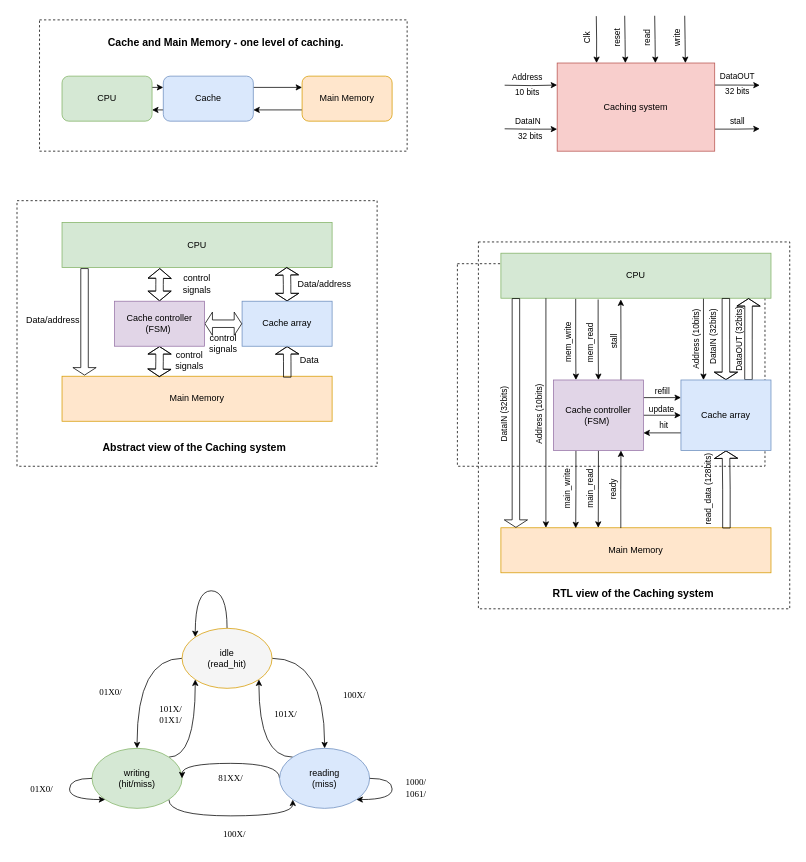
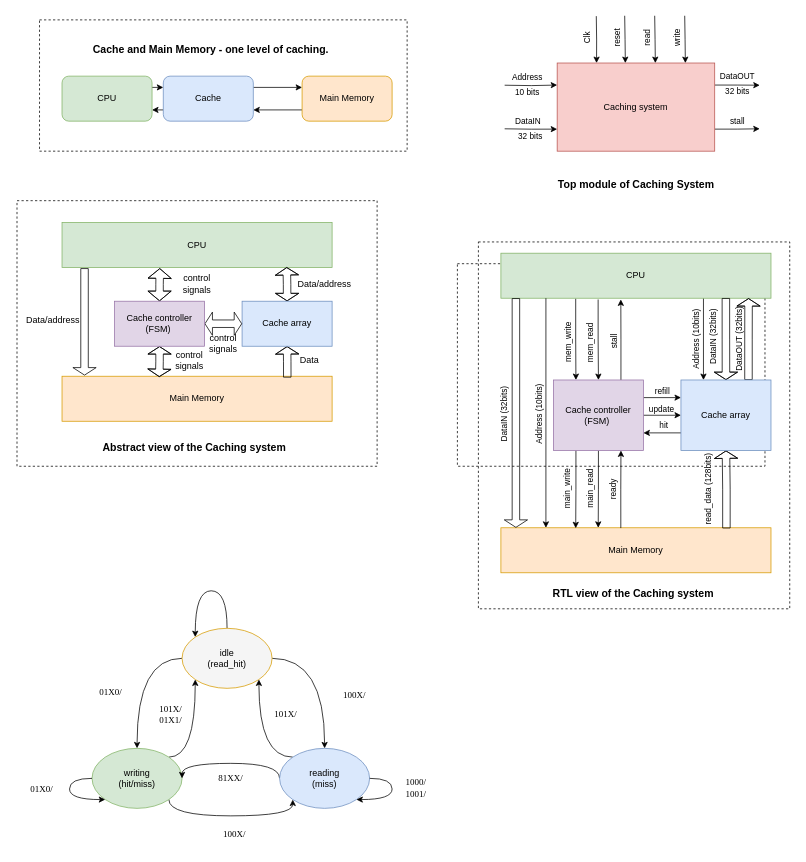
- <mxCell id="10" value="Cache and Main Memory - one level of caching.&amp;nbsp;" style="text;html=1;align=center;verticalAlign=middle;resizable=0;points=[];autosize=1;strokeColor=none;fillColor=none;fontSize=14;fontStyle=1" parent="1" vertex="1"><mxGeometry x="132" y="41" width="340" height="30" as="geometry" /></mxCell>
+ <mxCell id="10" value="Cache and Main Memory - one level of caching.&amp;nbsp;" style="text;html=1;align=center;verticalAlign=middle;resizable=0;points=[];autosize=1;strokeColor=none;fillColor=none;fontSize=14;fontStyle=1" parent="1" vertex="1"><mxGeometry x="112" y="51" width="340" height="30" as="geometry" /></mxCell>
+ <mxCell id="31" value="Top module of Caching System" style="text;html=1;align=center;verticalAlign=middle;resizable=0;points=[];autosize=1;strokeColor=none;fillColor=none;fontSize=14;fontStyle=1" parent="1" vertex="1"><mxGeometry x="732" y="231" width="230" height="30" as="geometry" /></mxCell>
- <mxCell id="100" value="&lt;font face=&quot;Lucida Console&quot;&gt;1000/&lt;br&gt;1061/&lt;br&gt;&lt;/font&gt;" style="text;html=1;strokeColor=none;fillColor=none;align=center;verticalAlign=middle;whiteSpace=wrap;rounded=0;" vertex="1" parent="1"><mxGeometry x="514" y="1030" width="80" height="40" as="geometry" /></mxCell>
+ <mxCell id="100" value="&lt;font face=&quot;Lucida Console&quot;&gt;1000/&lt;br&gt;1001/&lt;br&gt;&lt;/font&gt;" style="text;html=1;strokeColor=none;fillColor=none;align=center;verticalAlign=middle;whiteSpace=wrap;rounded=0;" vertex="1" parent="1"><mxGeometry x="514" y="1030" width="80" height="40" as="geometry" /></mxCell>
